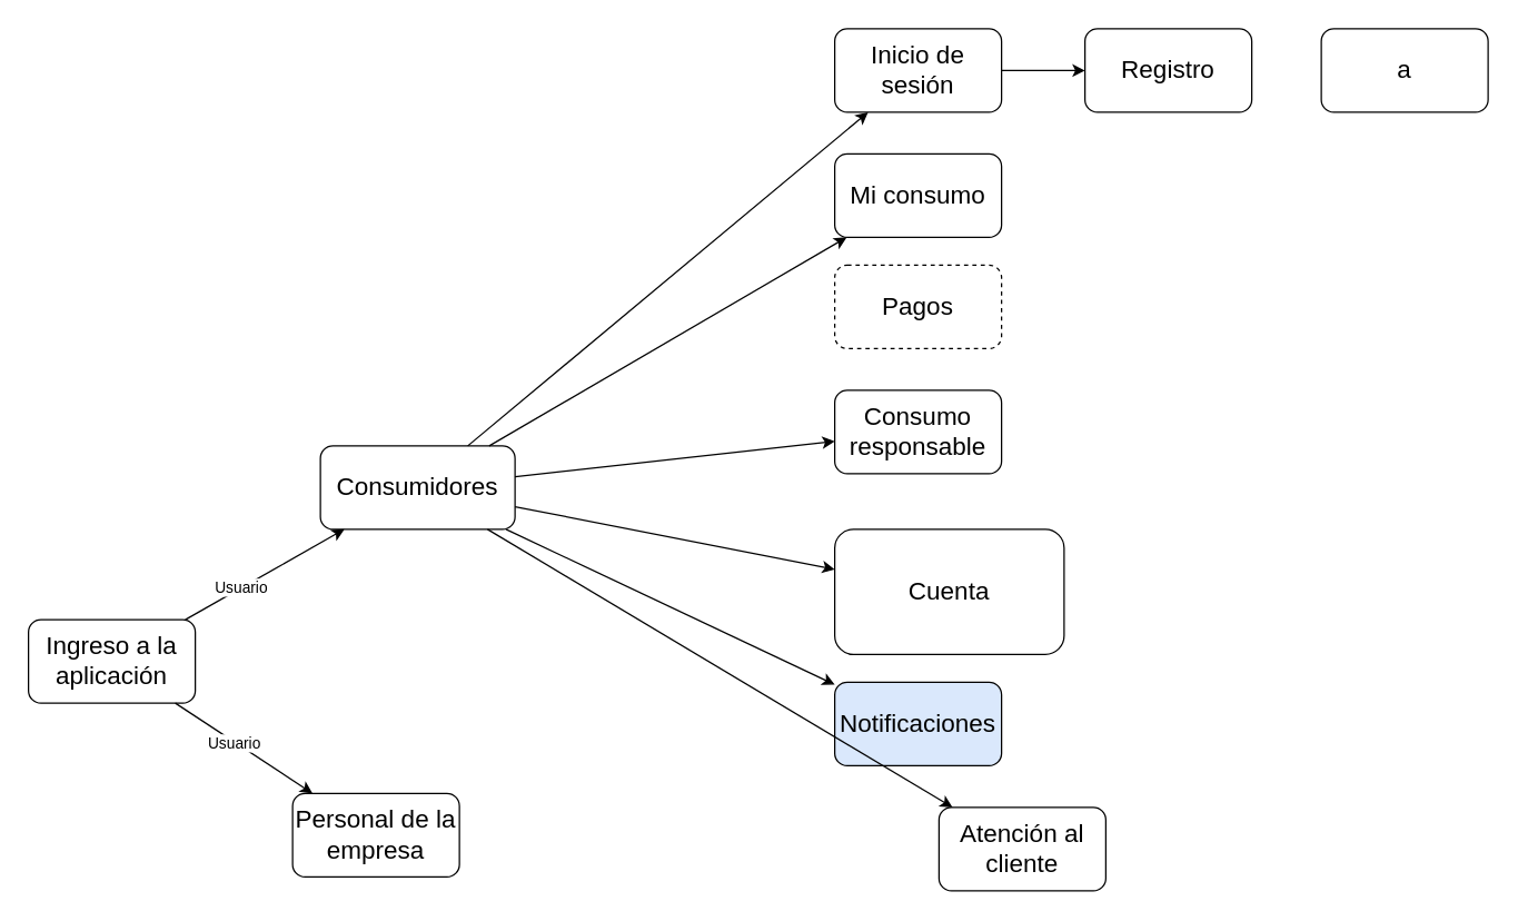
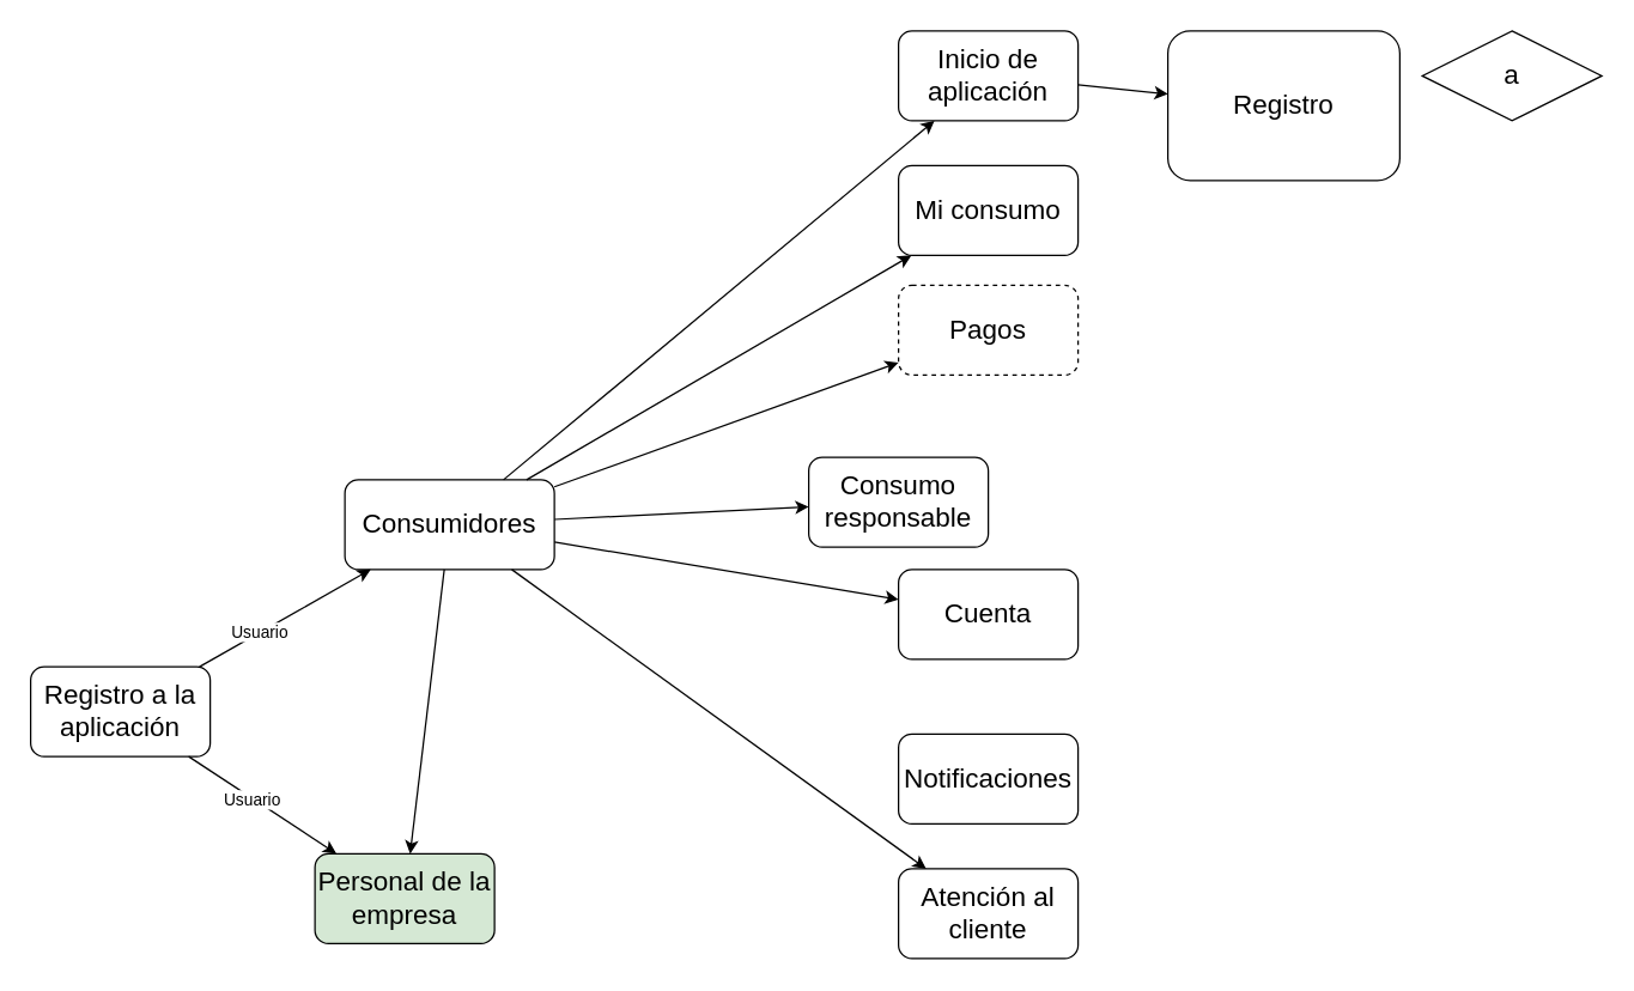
- <mxCell id="9" value="&lt;font style=&quot;font-size: 18px;&quot;&gt;Inicio de sesión&lt;/font&gt;" style="rounded=1;whiteSpace=wrap;html=1;" vertex="1" parent="1"><mxGeometry x="600" y="20" width="120" height="60" as="geometry" /></mxCell>
+ <mxCell id="9" value="&lt;font style=&quot;font-size: 18px;&quot;&gt;Inicio de aplicación&lt;/font&gt;" style="rounded=1;whiteSpace=wrap;html=1;" vertex="1" parent="1"><mxGeometry x="600" y="20" width="120" height="60" as="geometry" /></mxCell>
- <mxCell id="23" value="&lt;font style=&quot;font-size: 18px;&quot;&gt;Registro&lt;/font&gt;" style="rounded=1;whiteSpace=wrap;html=1;" vertex="1" parent="1"><mxGeometry x="780" y="20" width="120" height="60" as="geometry" /></mxCell>
+ <mxCell id="23" value="&lt;font style=&quot;font-size: 18px;&quot;&gt;Registro&lt;/font&gt;" style="rounded=1;whiteSpace=wrap;html=1;" vertex="1" parent="1"><mxGeometry x="780" y="20" width="155" height="100" as="geometry" /></mxCell>
- <mxCell id="25" value="&lt;font style=&quot;font-size: 18px;&quot;&gt;a&lt;/font&gt;" style="rounded=1;whiteSpace=wrap;html=1;" vertex="1" parent="1"><mxGeometry x="950" y="20" width="120" height="60" as="geometry" /></mxCell>
+ <mxCell id="25" value="&lt;font style=&quot;font-size: 18px;&quot;&gt;a&lt;/font&gt;" style="rhombus;whiteSpace=wrap;html=1;" vertex="1" parent="1"><mxGeometry x="950" y="20" width="120" height="60" as="geometry" /></mxCell>
+ <mxCell id="18" value="" style="endArrow=classic;html=1;rounded=0;" edge="1" parent="1" source="3" target="12"><mxGeometry width="50" height="50" relative="1" as="geometry"><mxPoint x="400" y="460" as="sourcePoint" /><mxPoint x="450" y="410" as="targetPoint" /></mxGeometry></mxCell>
- <mxCell id="13" value="&lt;font style=&quot;font-size: 18px;&quot;&gt;Consumo responsable&lt;/font&gt;" style="rounded=1;whiteSpace=wrap;html=1;" vertex="1" parent="1"><mxGeometry x="600" y="280" width="120" height="60" as="geometry" /></mxCell>
+ <mxCell id="13" value="&lt;font style=&quot;font-size: 18px;&quot;&gt;Consumo responsable&lt;/font&gt;" style="rounded=1;whiteSpace=wrap;html=1;" vertex="1" parent="1"><mxGeometry x="540" y="305" width="120" height="60" as="geometry" /></mxCell>
- <mxCell id="14" value="&lt;font style=&quot;font-size: 18px;&quot;&gt;Cuenta&lt;/font&gt;" style="rounded=1;whiteSpace=wrap;html=1;" vertex="1" parent="1"><mxGeometry x="600" y="380" width="165" height="90" as="geometry" /></mxCell>
+ <mxCell id="14" value="&lt;font style=&quot;font-size: 18px;&quot;&gt;Cuenta&lt;/font&gt;" style="rounded=1;whiteSpace=wrap;html=1;" vertex="1" parent="1"><mxGeometry x="600" y="380" width="120" height="60" as="geometry" /></mxCell>
- <mxCell id="21" value="" style="endArrow=classic;html=1;rounded=0;" edge="1" parent="1" source="3" target="15"><mxGeometry width="50" height="50" relative="1" as="geometry"><mxPoint x="320" y="350" as="sourcePoint" /><mxPoint x="420" y="570" as="targetPoint" /></mxGeometry></mxCell>
+ <mxCell id="21" value="" style="endArrow=classic;html=1;rounded=0;" edge="1" parent="1" source="3" target="6"><mxGeometry width="50" height="50" relative="1" as="geometry"><mxPoint x="320" y="350" as="sourcePoint" /><mxPoint x="420" y="570" as="targetPoint" /></mxGeometry></mxCell>
- <mxCell id="2" value="&lt;font style=&quot;font-size: 18px;&quot;&gt;Ingreso a la aplicación&lt;/font&gt;" style="rounded=1;whiteSpace=wrap;html=1;" vertex="1" parent="1"><mxGeometry x="20" y="445" width="120" height="60" as="geometry" /></mxCell>
+ <mxCell id="2" value="&lt;font style=&quot;font-size: 18px;&quot;&gt;Registro a la aplicación&lt;/font&gt;" style="rounded=1;whiteSpace=wrap;html=1;" vertex="1" parent="1"><mxGeometry x="20" y="445" width="120" height="60" as="geometry" /></mxCell>
- <mxCell id="15" value="&lt;font style=&quot;font-size: 18px;&quot;&gt;Notificaciones&lt;/font&gt;" style="rounded=1;whiteSpace=wrap;html=1;fillColor=#dae8fc;" vertex="1" parent="1"><mxGeometry x="600" y="490" width="120" height="60" as="geometry" /></mxCell>
+ <mxCell id="15" value="&lt;font style=&quot;font-size: 18px;&quot;&gt;Notificaciones&lt;/font&gt;" style="rounded=1;whiteSpace=wrap;html=1;" vertex="1" parent="1"><mxGeometry x="600" y="490" width="120" height="60" as="geometry" /></mxCell>
- <mxCell id="6" value="&lt;font style=&quot;font-size: 18px;&quot;&gt;Personal de la empresa&lt;/font&gt;" style="rounded=1;whiteSpace=wrap;html=1;" vertex="1" parent="1"><mxGeometry x="210" y="570" width="120" height="60" as="geometry" /></mxCell>
+ <mxCell id="6" value="&lt;font style=&quot;font-size: 18px;&quot;&gt;Personal de la empresa&lt;/font&gt;" style="rounded=1;whiteSpace=wrap;html=1;fillColor=#d5e8d4;" vertex="1" parent="1"><mxGeometry x="210" y="570" width="120" height="60" as="geometry" /></mxCell>
- <mxCell id="16" value="&lt;font style=&quot;font-size: 18px;&quot;&gt;Atención al cliente&lt;/font&gt;" style="rounded=1;whiteSpace=wrap;html=1;" vertex="1" parent="1"><mxGeometry x="675" y="580" width="120" height="60" as="geometry" /></mxCell>
+ <mxCell id="16" value="&lt;font style=&quot;font-size: 18px;&quot;&gt;Atención al cliente&lt;/font&gt;" style="rounded=1;whiteSpace=wrap;html=1;" vertex="1" parent="1"><mxGeometry x="600" y="580" width="120" height="60" as="geometry" /></mxCell>
